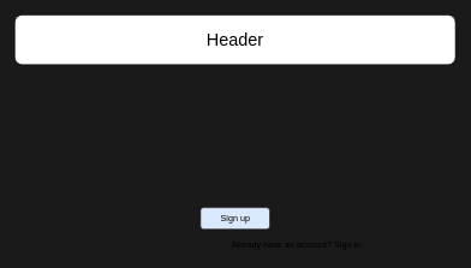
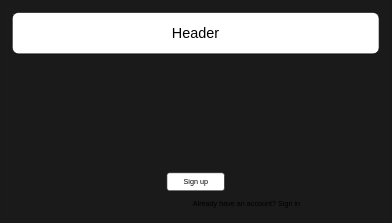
- <mxCell id="3" value="Sign up" style="rounded=1;whiteSpace=wrap;html=1;strokeColor=#1A1A1A;fillColor=#dae8fc;" parent="1" vertex="1"><mxGeometry x="277.5" y="287" width="96" height="30" as="geometry" /></mxCell>
+ <mxCell id="3" value="Sign up" style="rounded=1;whiteSpace=wrap;html=1;strokeColor=#1A1A1A;" parent="1" vertex="1"><mxGeometry x="277.5" y="287" width="96" height="30" as="geometry" /></mxCell>
